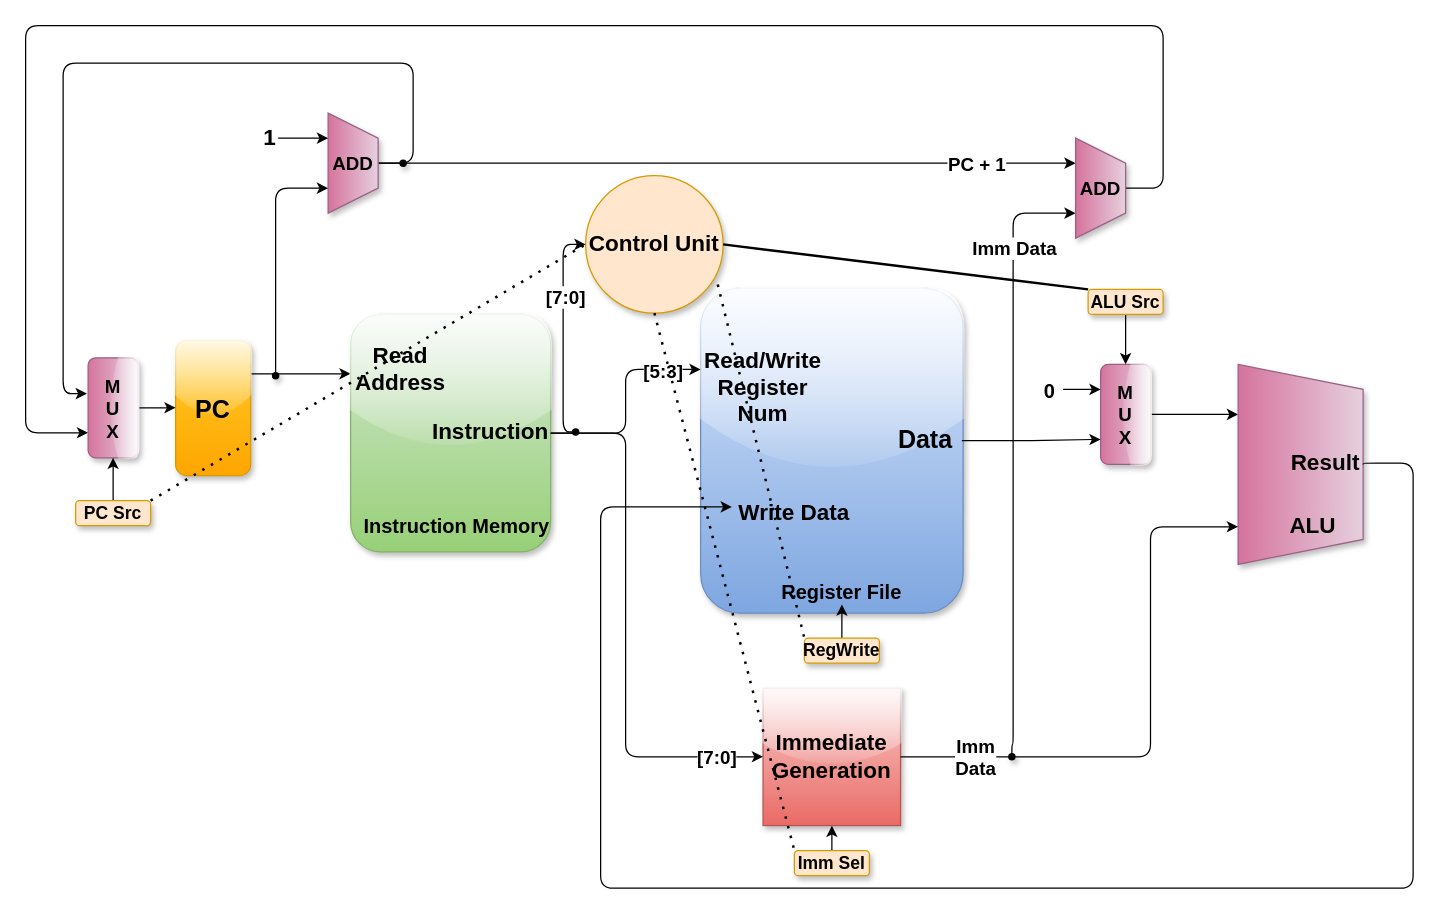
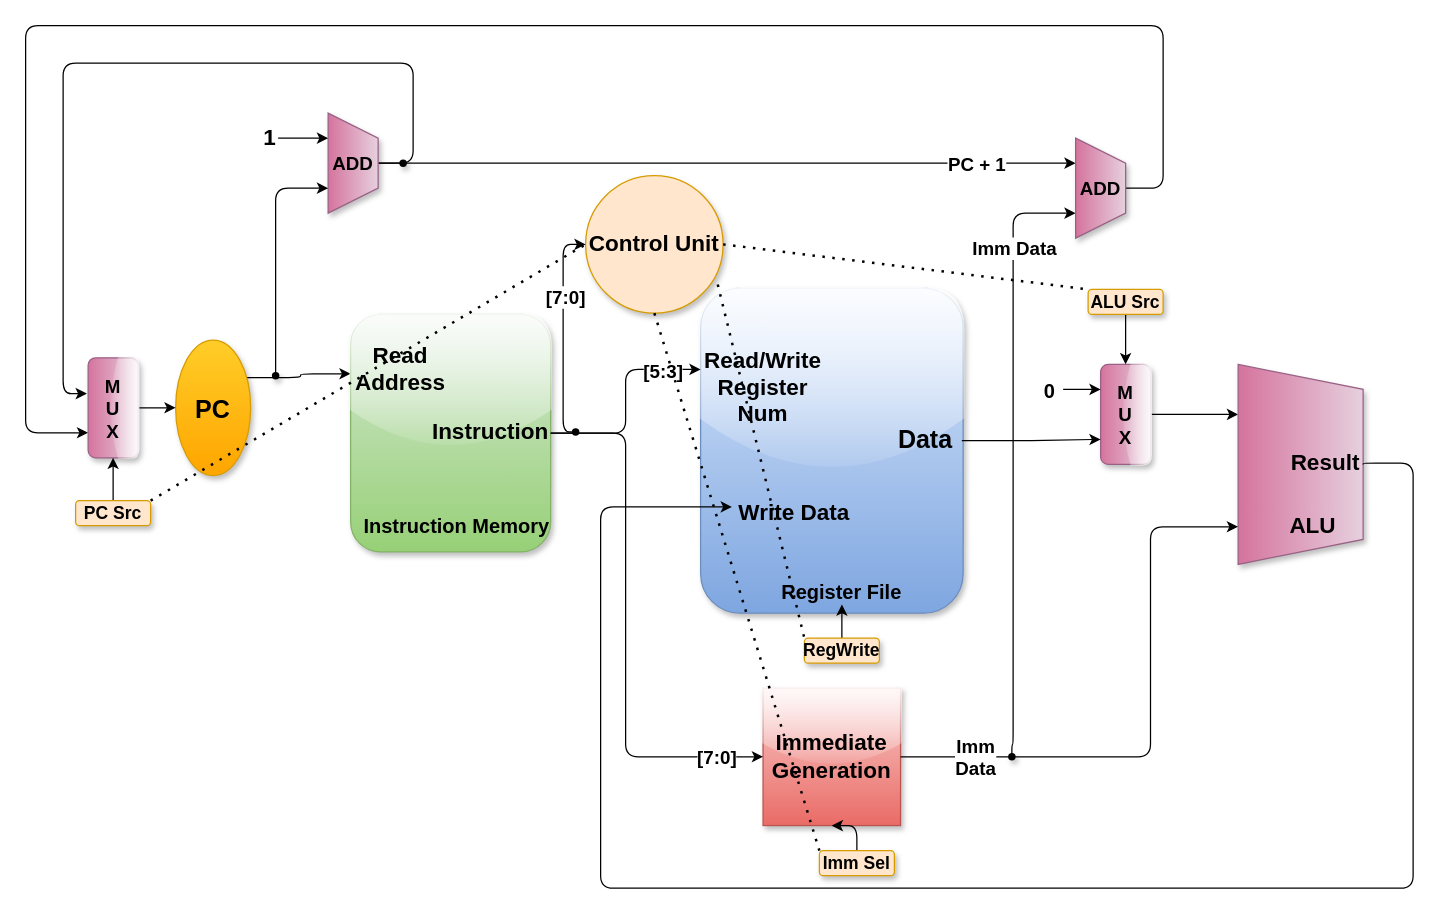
- <mxCell id="58" value="" style="endArrow=none;dashed=0;html=1;dashPattern=1 3;strokeWidth=2;shadow=0;fontSize=12;entryX=0;entryY=0;entryDx=0;entryDy=0;exitX=1;exitY=0.5;exitDx=0;exitDy=0;" parent="1" source="56" target="51" edge="1"><mxGeometry width="50" height="50" relative="1" as="geometry"><mxPoint x="530" y="433" as="sourcePoint" /><mxPoint x="840" y="229" as="targetPoint" /></mxGeometry></mxCell>
+ <mxCell id="58" value="" style="endArrow=none;dashed=1;html=1;dashPattern=1 3;strokeWidth=2;shadow=0;fontSize=12;entryX=0;entryY=0;entryDx=0;entryDy=0;exitX=1;exitY=0.5;exitDx=0;exitDy=0;" parent="1" source="56" target="51" edge="1"><mxGeometry width="50" height="50" relative="1" as="geometry"><mxPoint x="530" y="433" as="sourcePoint" /><mxPoint x="840" y="229" as="targetPoint" /></mxGeometry></mxCell>
- <mxCell id="3" value="&lt;font size=&quot;1&quot;&gt;&lt;b style=&quot;font-size: 20px&quot;&gt;PC&lt;/b&gt;&lt;/font&gt;" style="rounded=1;whiteSpace=wrap;html=1;fillColor=#ffcd28;strokeColor=#d79b00;shadow=1;glass=1;gradientColor=#ffa500;" parent="1" vertex="1"><mxGeometry x="140" y="271.5" width="60" height="108.5" as="geometry" /></mxCell>
+ <mxCell id="3" value="&lt;font size=&quot;1&quot;&gt;&lt;b style=&quot;font-size: 20px&quot;&gt;PC&lt;/b&gt;&lt;/font&gt;" style="ellipse;whiteSpace=wrap;html=1;fillColor=#ffcd28;strokeColor=#d79b00;shadow=1;glass=1;gradientColor=#ffa500;" parent="1" vertex="1"><mxGeometry x="140" y="271.5" width="60" height="108.5" as="geometry" /></mxCell>
- <mxCell id="53" value="&lt;font style=&quot;font-size: 14px&quot;&gt;Imm Sel&lt;/font&gt;" style="text;html=1;strokeColor=#d79b00;fillColor=#ffe6cc;align=center;verticalAlign=middle;whiteSpace=wrap;rounded=1;shadow=1;glass=0;sketch=0;fontSize=12;fontStyle=1;" parent="1" vertex="1"><mxGeometry x="635" y="680" width="60" height="20" as="geometry" /></mxCell>
+ <mxCell id="53" value="&lt;font style=&quot;font-size: 14px&quot;&gt;Imm Sel&lt;/font&gt;" style="text;html=1;strokeColor=#d79b00;fillColor=#ffe6cc;align=center;verticalAlign=middle;whiteSpace=wrap;rounded=1;shadow=1;glass=0;sketch=0;fontSize=12;fontStyle=1;" parent="1" vertex="1"><mxGeometry x="655" y="680" width="60" height="20" as="geometry" /></mxCell>
